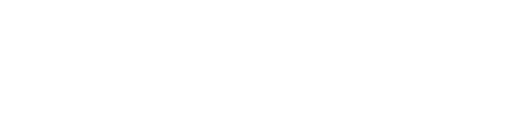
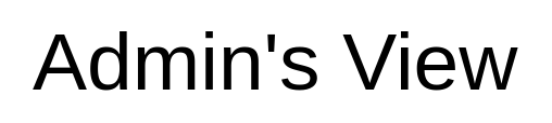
+ <mxCell id="2" value="Admin's View" style="text;html=1;strokeColor=none;fillColor=none;align=center;verticalAlign=middle;whiteSpace=wrap;rounded=0;fontSize=100;" vertex="1" parent="1"><mxGeometry x="20" y="20" width="635" height="110" as="geometry" /></mxCell>
